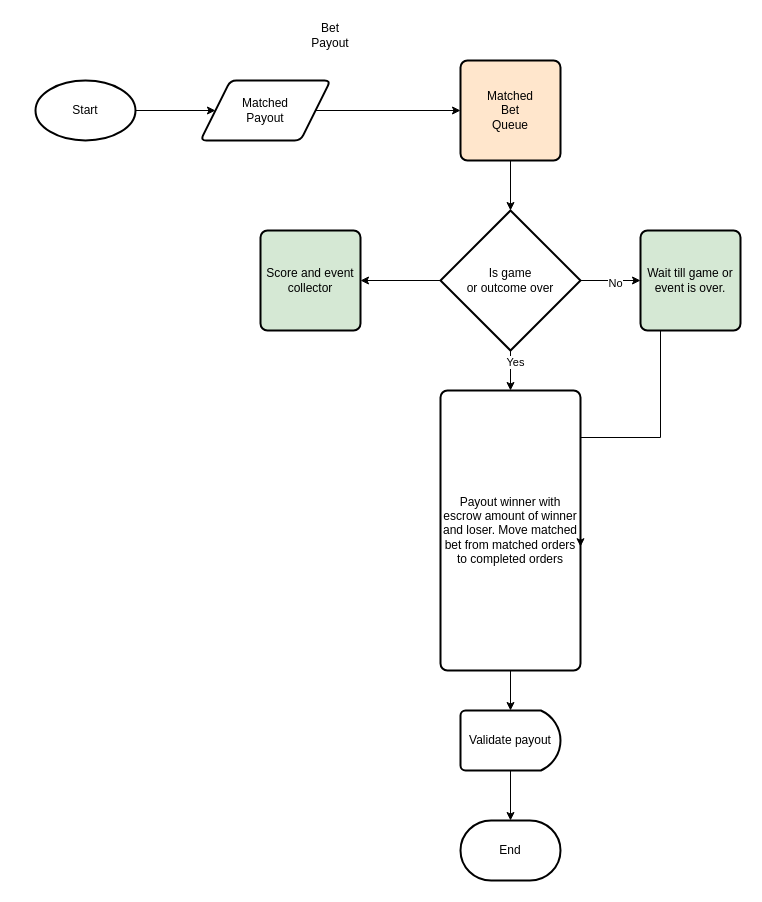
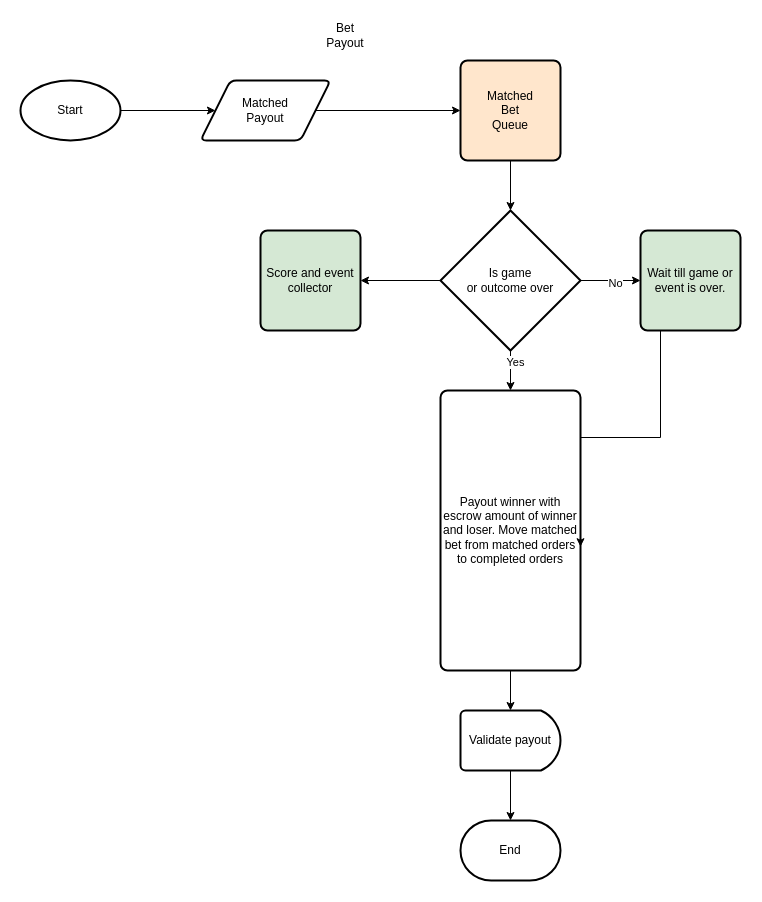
- <mxCell id="19" value="Bet Payout" style="text;html=1;strokeColor=none;fillColor=none;align=center;verticalAlign=middle;whiteSpace=wrap;rounded=0;" vertex="1" parent="1"><mxGeometry x="300" y="20" width="60" height="30" as="geometry" /></mxCell>
+ <mxCell id="19" value="Bet Payout" style="text;html=1;strokeColor=none;fillColor=none;align=center;verticalAlign=middle;whiteSpace=wrap;rounded=0;" vertex="1" parent="1"><mxGeometry x="315" y="20" width="60" height="30" as="geometry" /></mxCell>
- <mxCell id="13" value="Start" style="strokeWidth=2;html=1;shape=mxgraph.flowchart.start_1;whiteSpace=wrap;" vertex="1" parent="1"><mxGeometry x="35" y="80" width="100" height="60" as="geometry" /></mxCell>
+ <mxCell id="13" value="Start" style="strokeWidth=2;html=1;shape=mxgraph.flowchart.start_1;whiteSpace=wrap;" vertex="1" parent="1"><mxGeometry x="20" y="80" width="100" height="60" as="geometry" /></mxCell>
